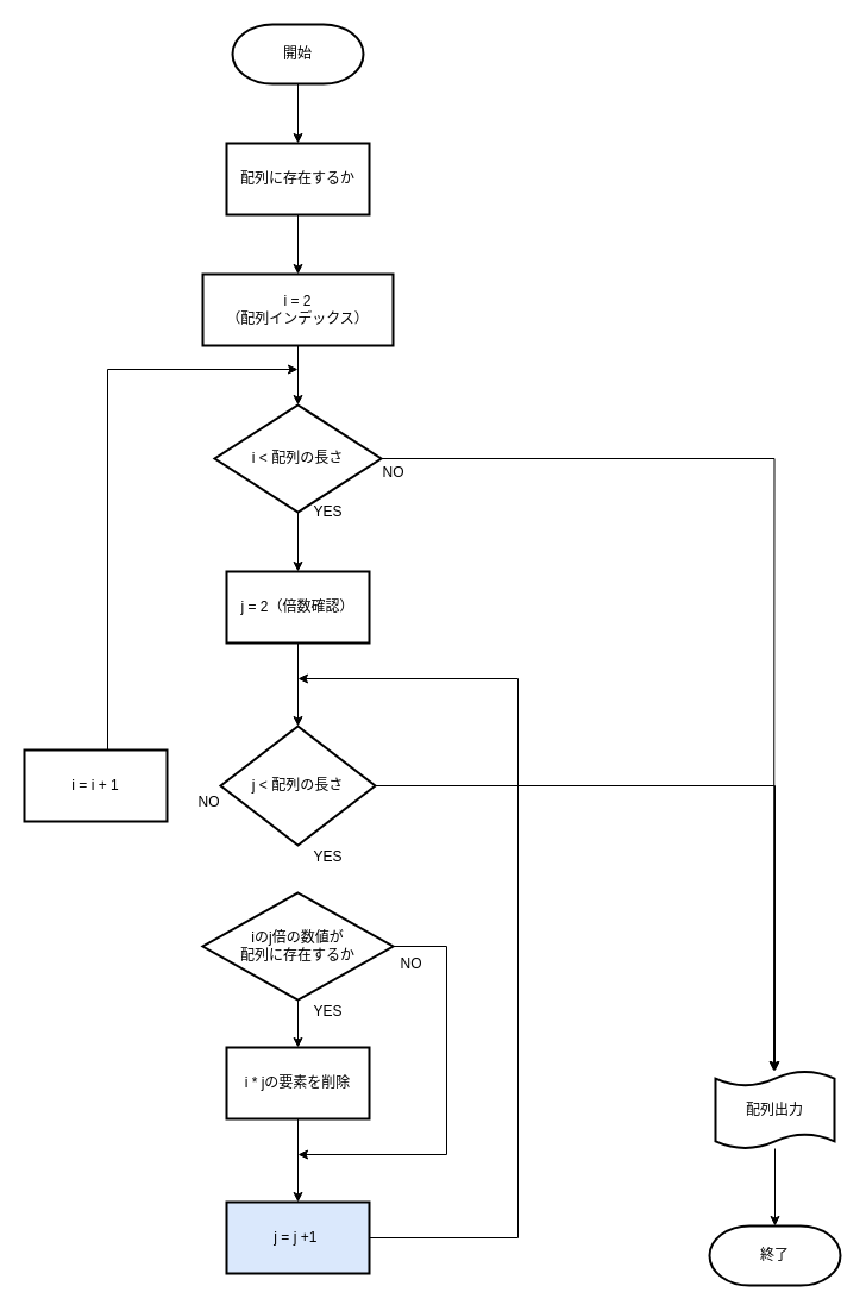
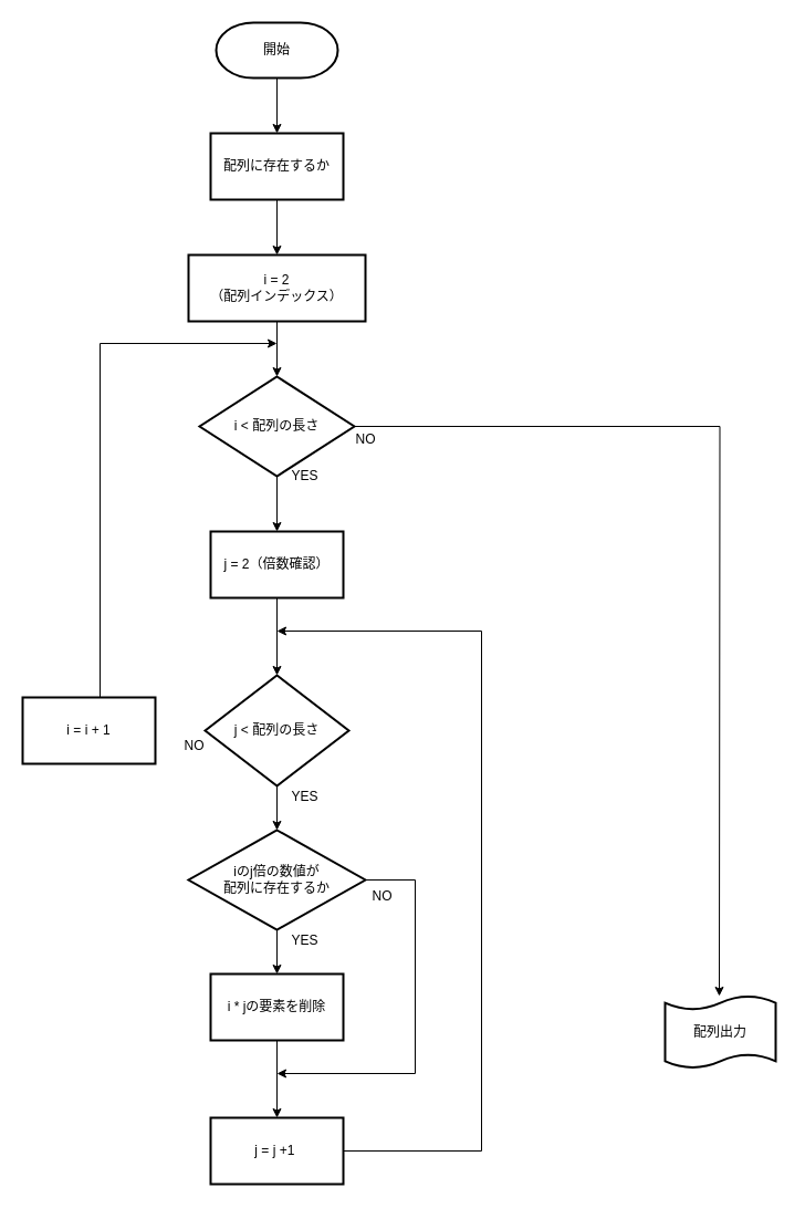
- <mxCell id="15" value="" style="edgeStyle=orthogonalEdgeStyle;rounded=0;orthogonalLoop=1;jettySize=auto;html=1;" edge="1" parent="1" source="16" target="32"><mxGeometry relative="1" as="geometry" /></mxCell>
+ <mxCell id="15" value="" style="edgeStyle=orthogonalEdgeStyle;rounded=0;orthogonalLoop=1;jettySize=auto;html=1;" edge="1" parent="1" source="16" target="10"><mxGeometry relative="1" as="geometry" /></mxCell>
- <mxCell id="31" value="" style="edgeStyle=orthogonalEdgeStyle;rounded=0;orthogonalLoop=1;jettySize=auto;html=1;" edge="1" parent="1" source="32" target="30"><mxGeometry relative="1" as="geometry" /></mxCell>
- <mxCell id="14" value="j = j +1&amp;nbsp;" style="whiteSpace=wrap;html=1;strokeWidth=2;fillColor=#dae8fc;" vertex="1" parent="1"><mxGeometry x="190" y="1010" width="120" height="60" as="geometry" /></mxCell>
+ <mxCell id="14" value="j = j +1&amp;nbsp;" style="whiteSpace=wrap;html=1;strokeWidth=2;" vertex="1" parent="1"><mxGeometry x="190" y="1010" width="120" height="60" as="geometry" /></mxCell>
- <mxCell id="30" value="終了" style="strokeWidth=2;html=1;shape=mxgraph.flowchart.terminator;whiteSpace=wrap;" vertex="1" parent="1"><mxGeometry x="596" y="1030" width="110" height="50" as="geometry" /></mxCell>
